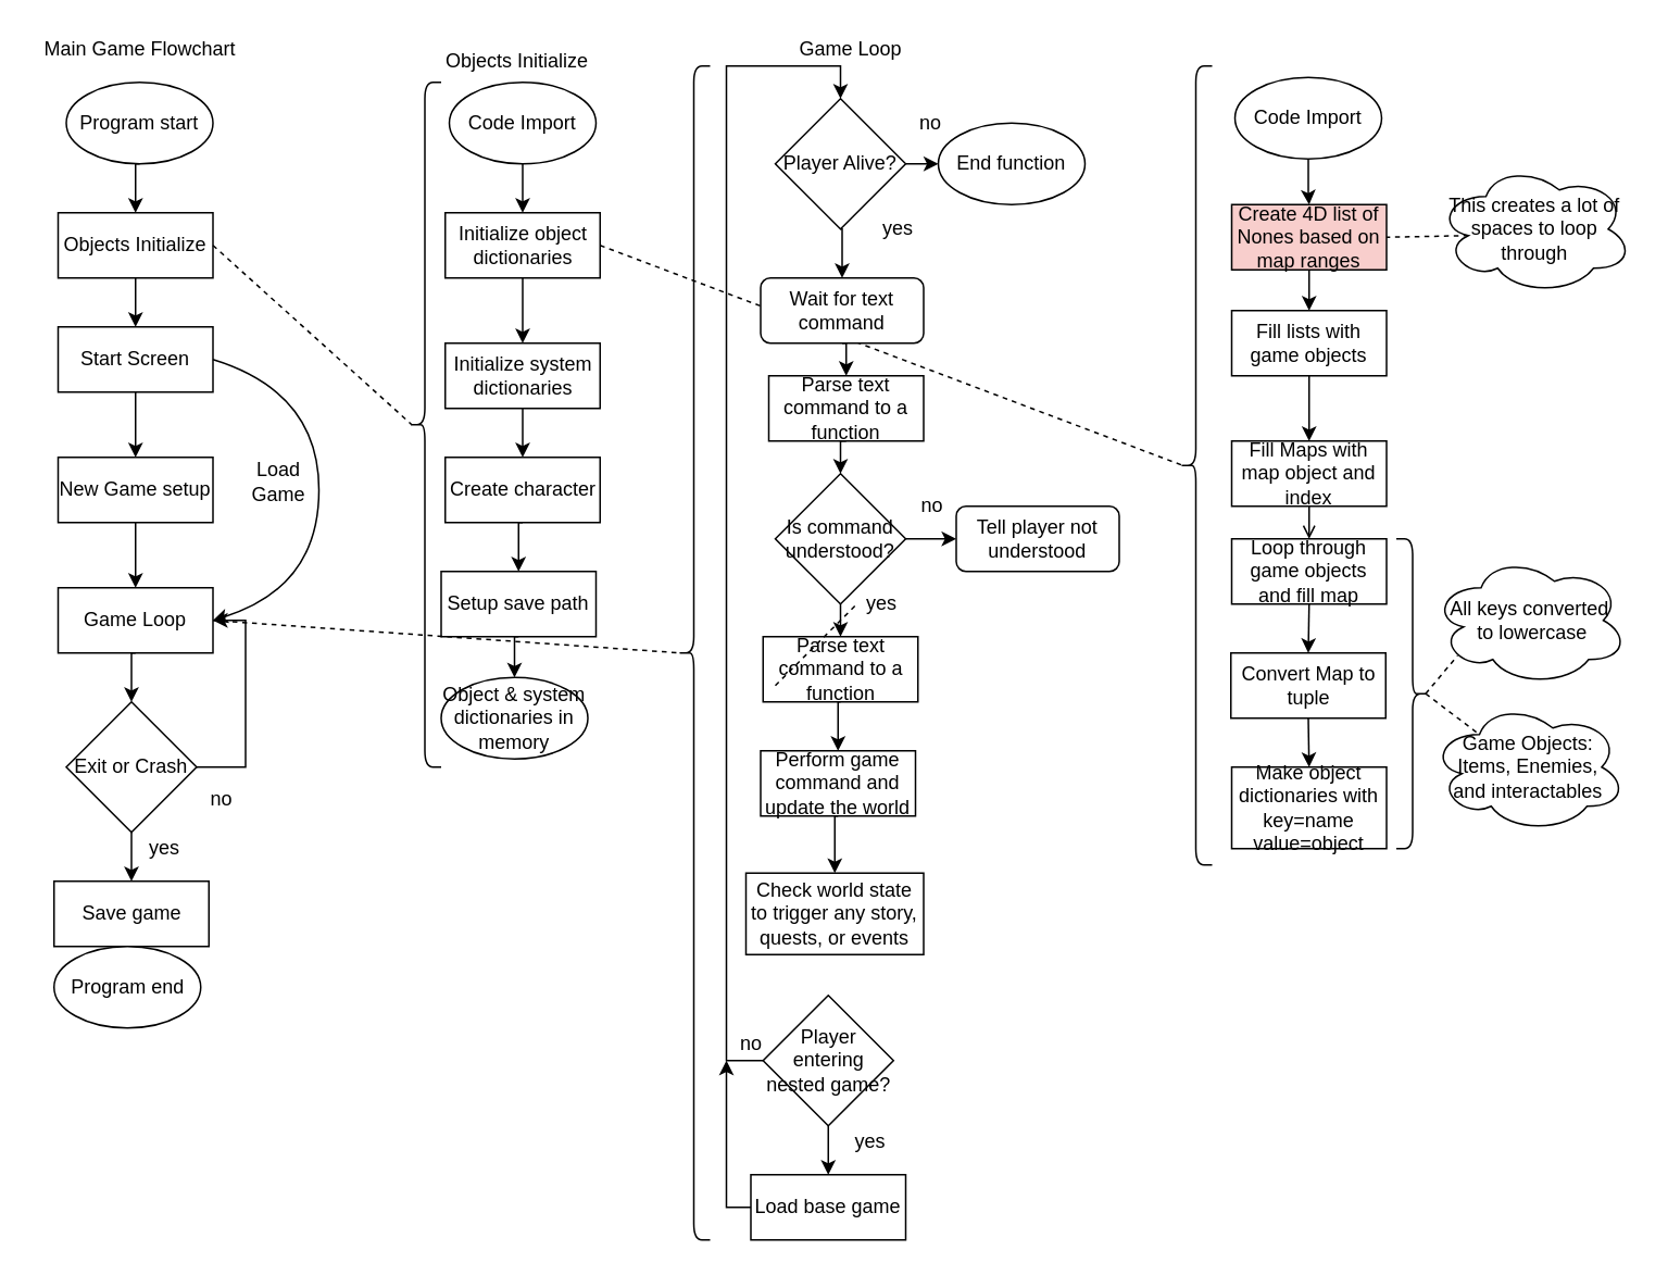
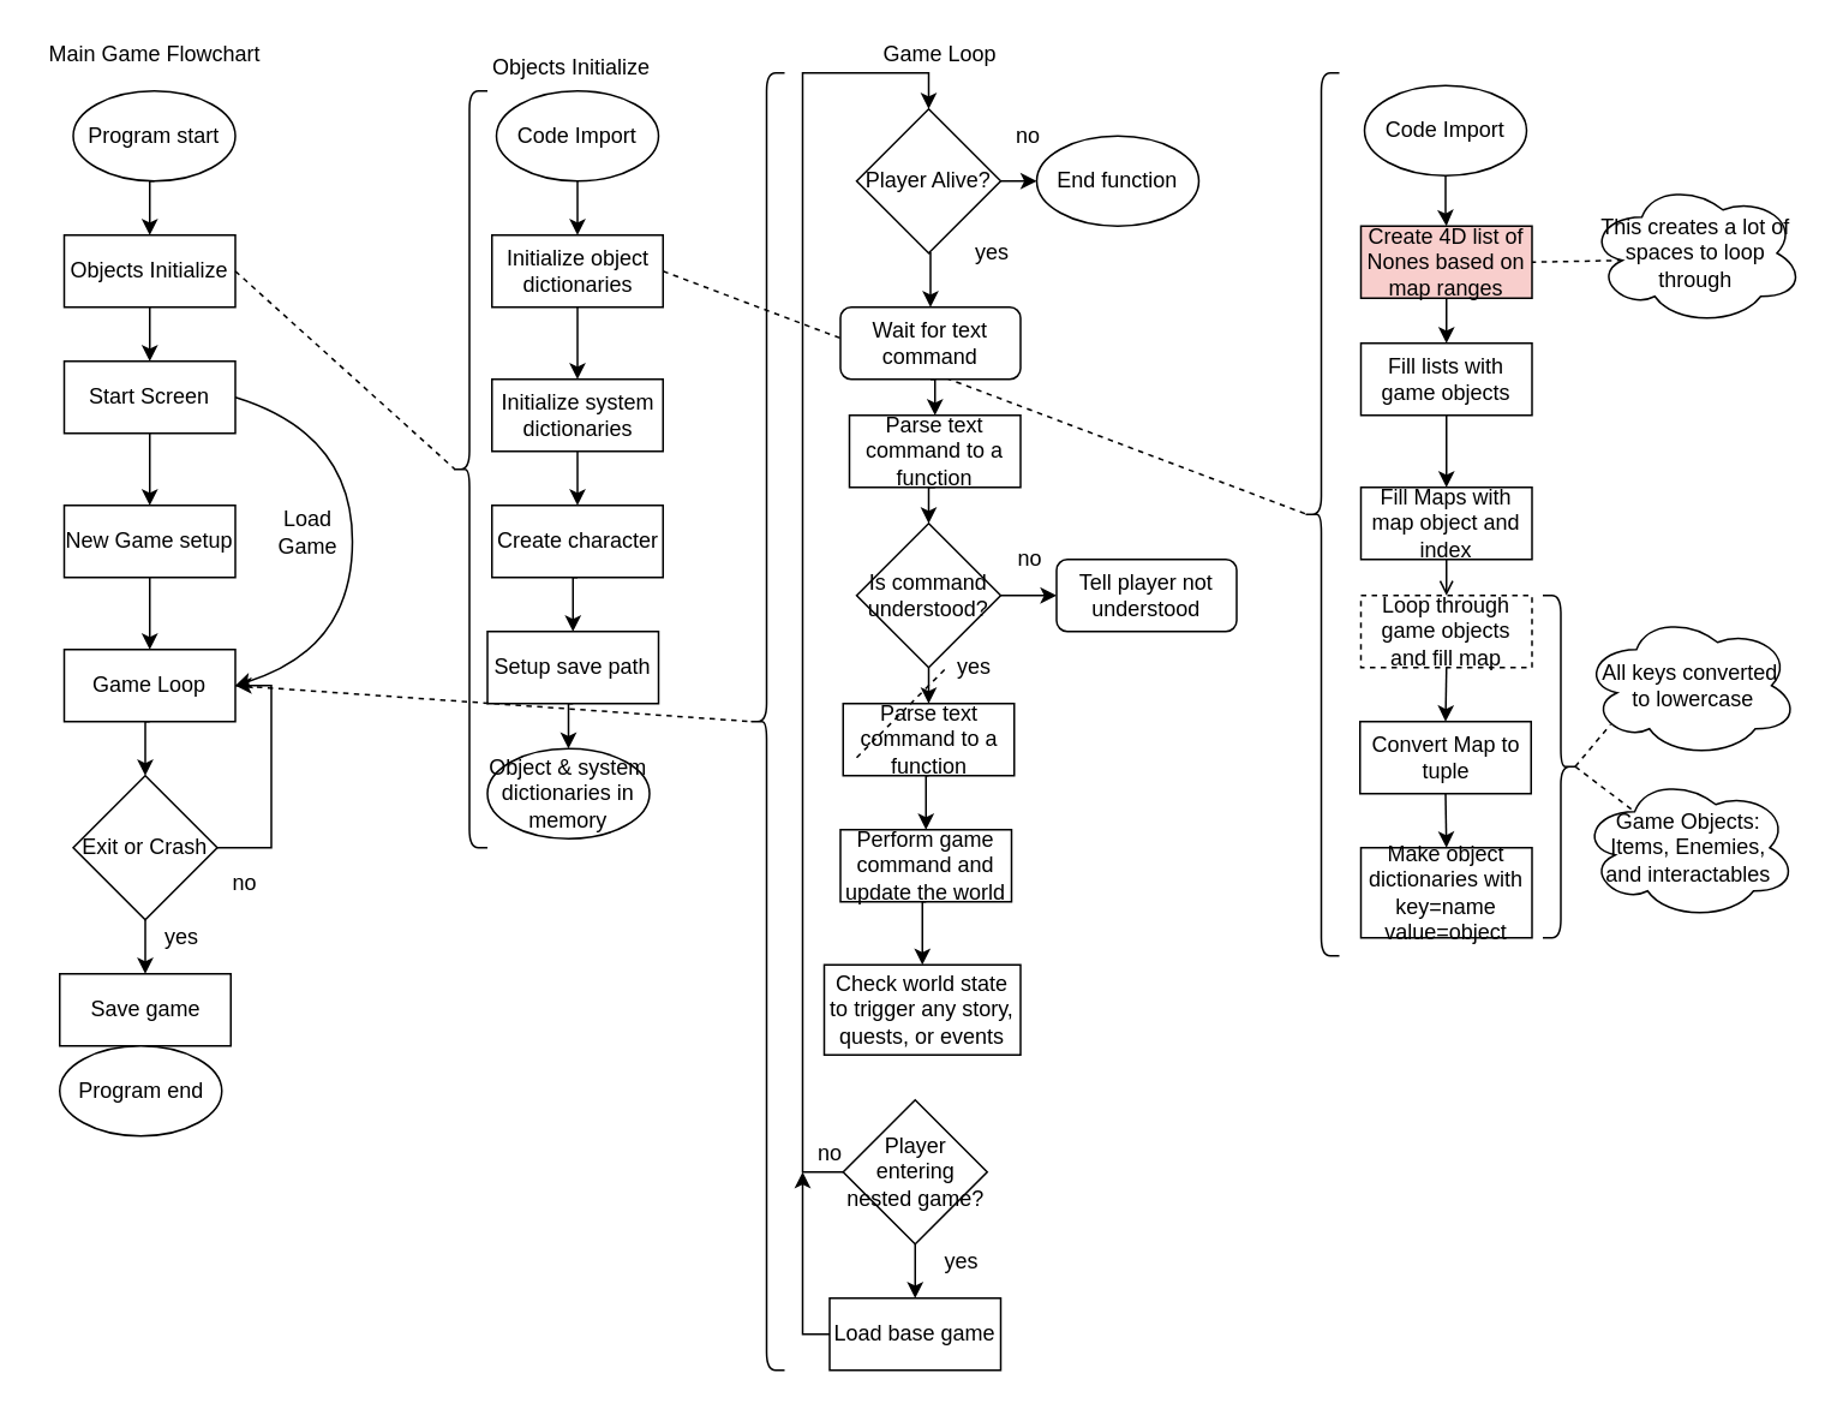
- <mxCell id="81" value="Loop through game objects and fill map" style="rounded=0;whiteSpace=wrap;html=1;" vertex="1" parent="1"><mxGeometry x="755" y="330" width="95" height="40" as="geometry" /></mxCell>
+ <mxCell id="81" value="Loop through game objects and fill map" style="rounded=0;whiteSpace=wrap;html=1;dashed=1;" vertex="1" parent="1"><mxGeometry x="755" y="330" width="95" height="40" as="geometry" /></mxCell>
